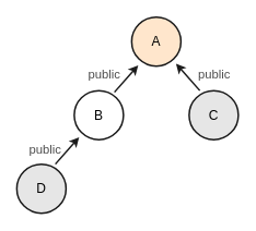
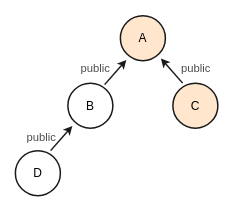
- <mxCell id="4" value="&lt;font style=&quot;font-size: 16px;&quot;&gt;C&lt;/font&gt;" style="ellipse;whiteSpace=wrap;html=1;aspect=fixed;fillColor=#E6E6E6;strokeColor=#1A1A1A;strokeWidth=2;" vertex="1" parent="1"><mxGeometry x="230" y="110" width="60" height="60" as="geometry" /></mxCell>
+ <mxCell id="4" value="&lt;font style=&quot;font-size: 16px;&quot;&gt;C&lt;/font&gt;" style="ellipse;whiteSpace=wrap;html=1;aspect=fixed;fillColor=#ffe6cc;strokeColor=#1A1A1A;strokeWidth=2;" vertex="1" parent="1"><mxGeometry x="230" y="110" width="60" height="60" as="geometry" /></mxCell>
- <mxCell id="5" value="&lt;font style=&quot;font-size: 16px;&quot;&gt;D&lt;/font&gt;" style="ellipse;whiteSpace=wrap;html=1;aspect=fixed;fillColor=#E6E6E6;strokeColor=#1A1A1A;strokeWidth=2;" vertex="1" parent="1"><mxGeometry x="20" y="200" width="60" height="60" as="geometry" /></mxCell>
+ <mxCell id="5" value="&lt;font style=&quot;font-size: 16px;&quot;&gt;D&lt;/font&gt;" style="ellipse;whiteSpace=wrap;html=1;aspect=fixed;fillColor=#ffffff;strokeColor=#1A1A1A;strokeWidth=2;" vertex="1" parent="1"><mxGeometry x="20" y="200" width="60" height="60" as="geometry" /></mxCell>
